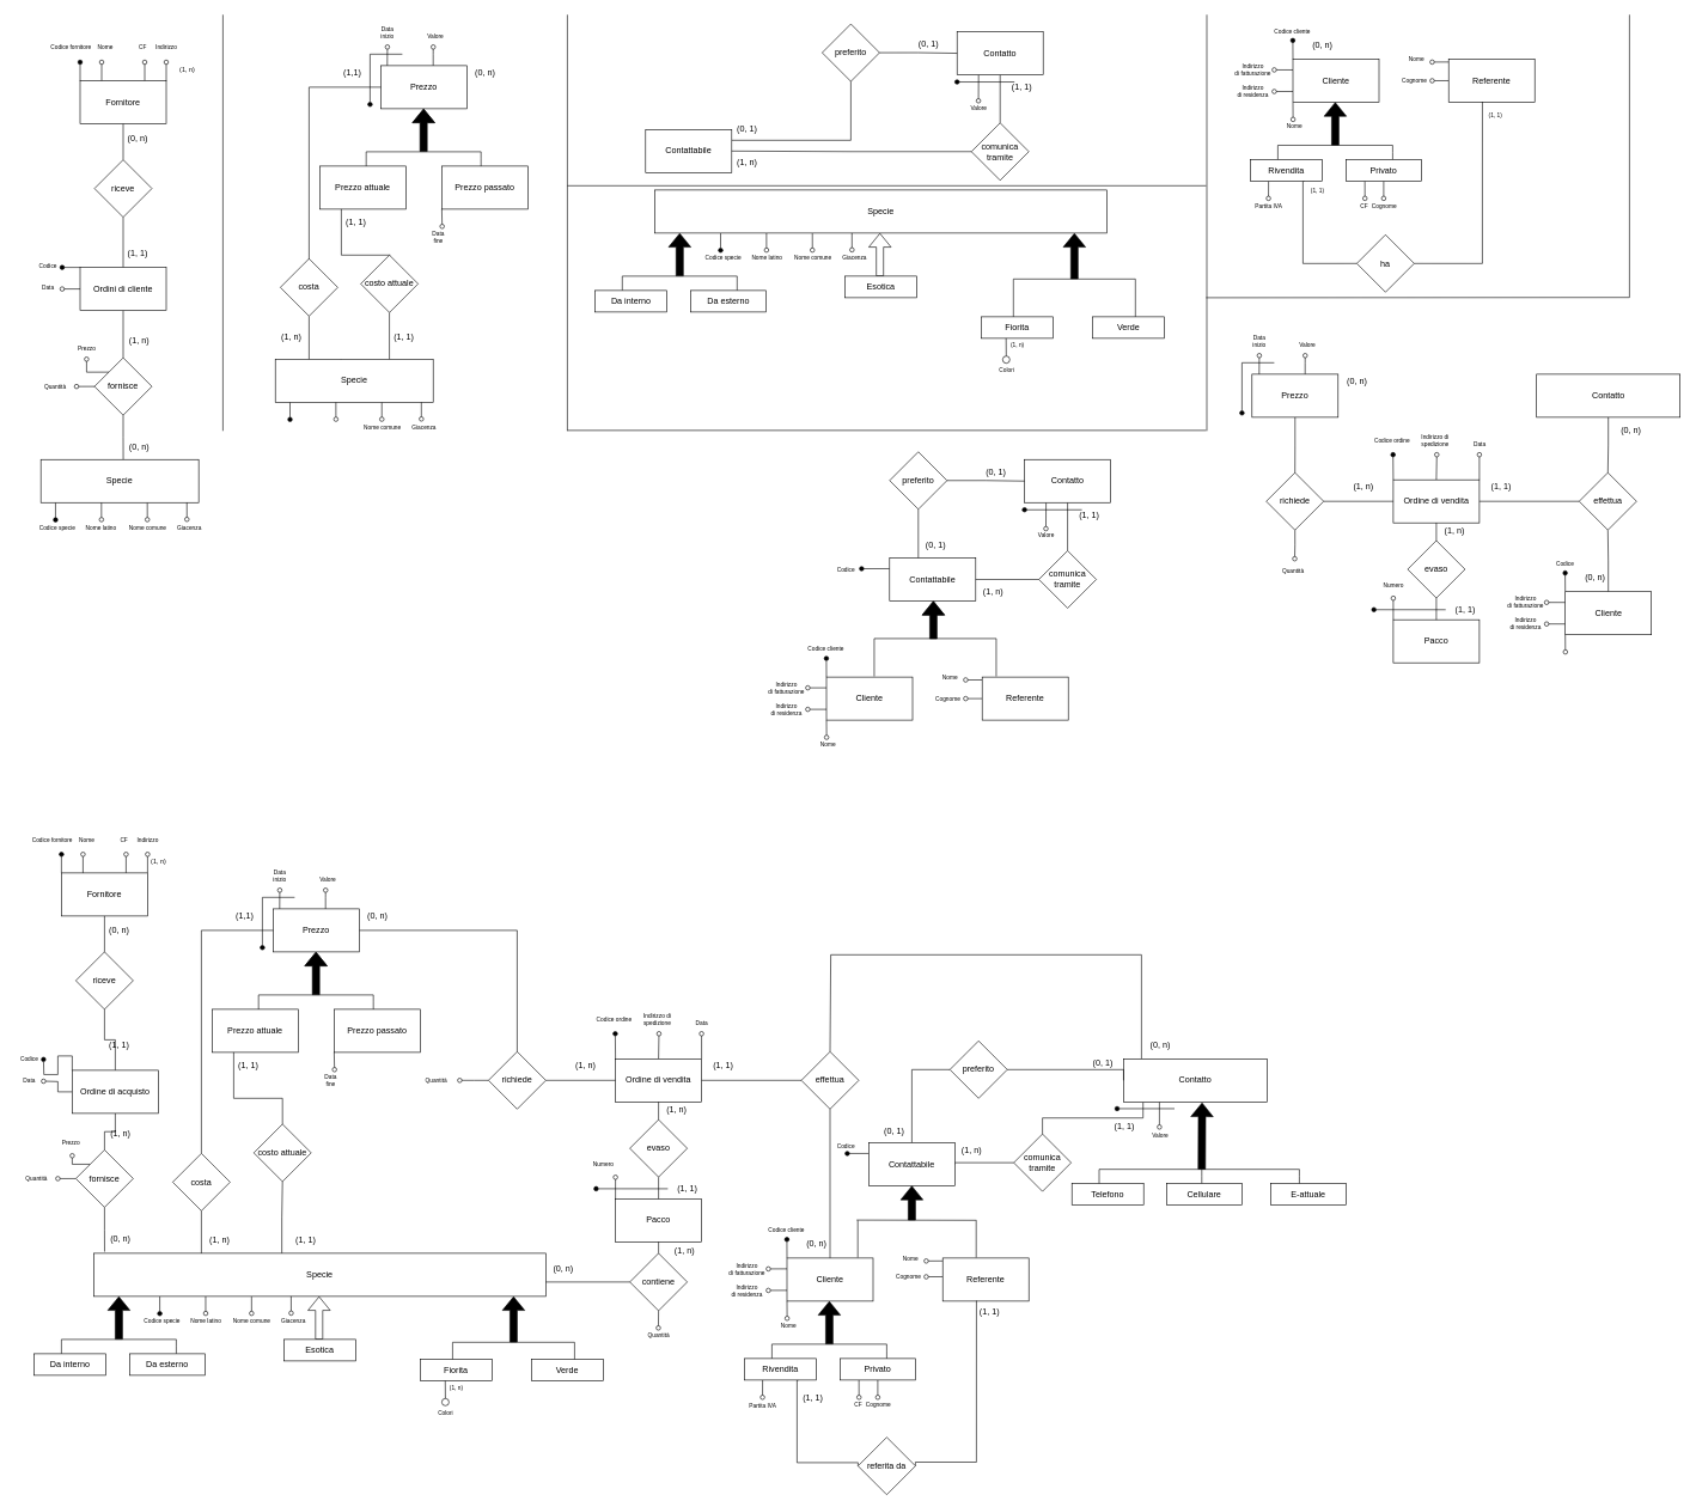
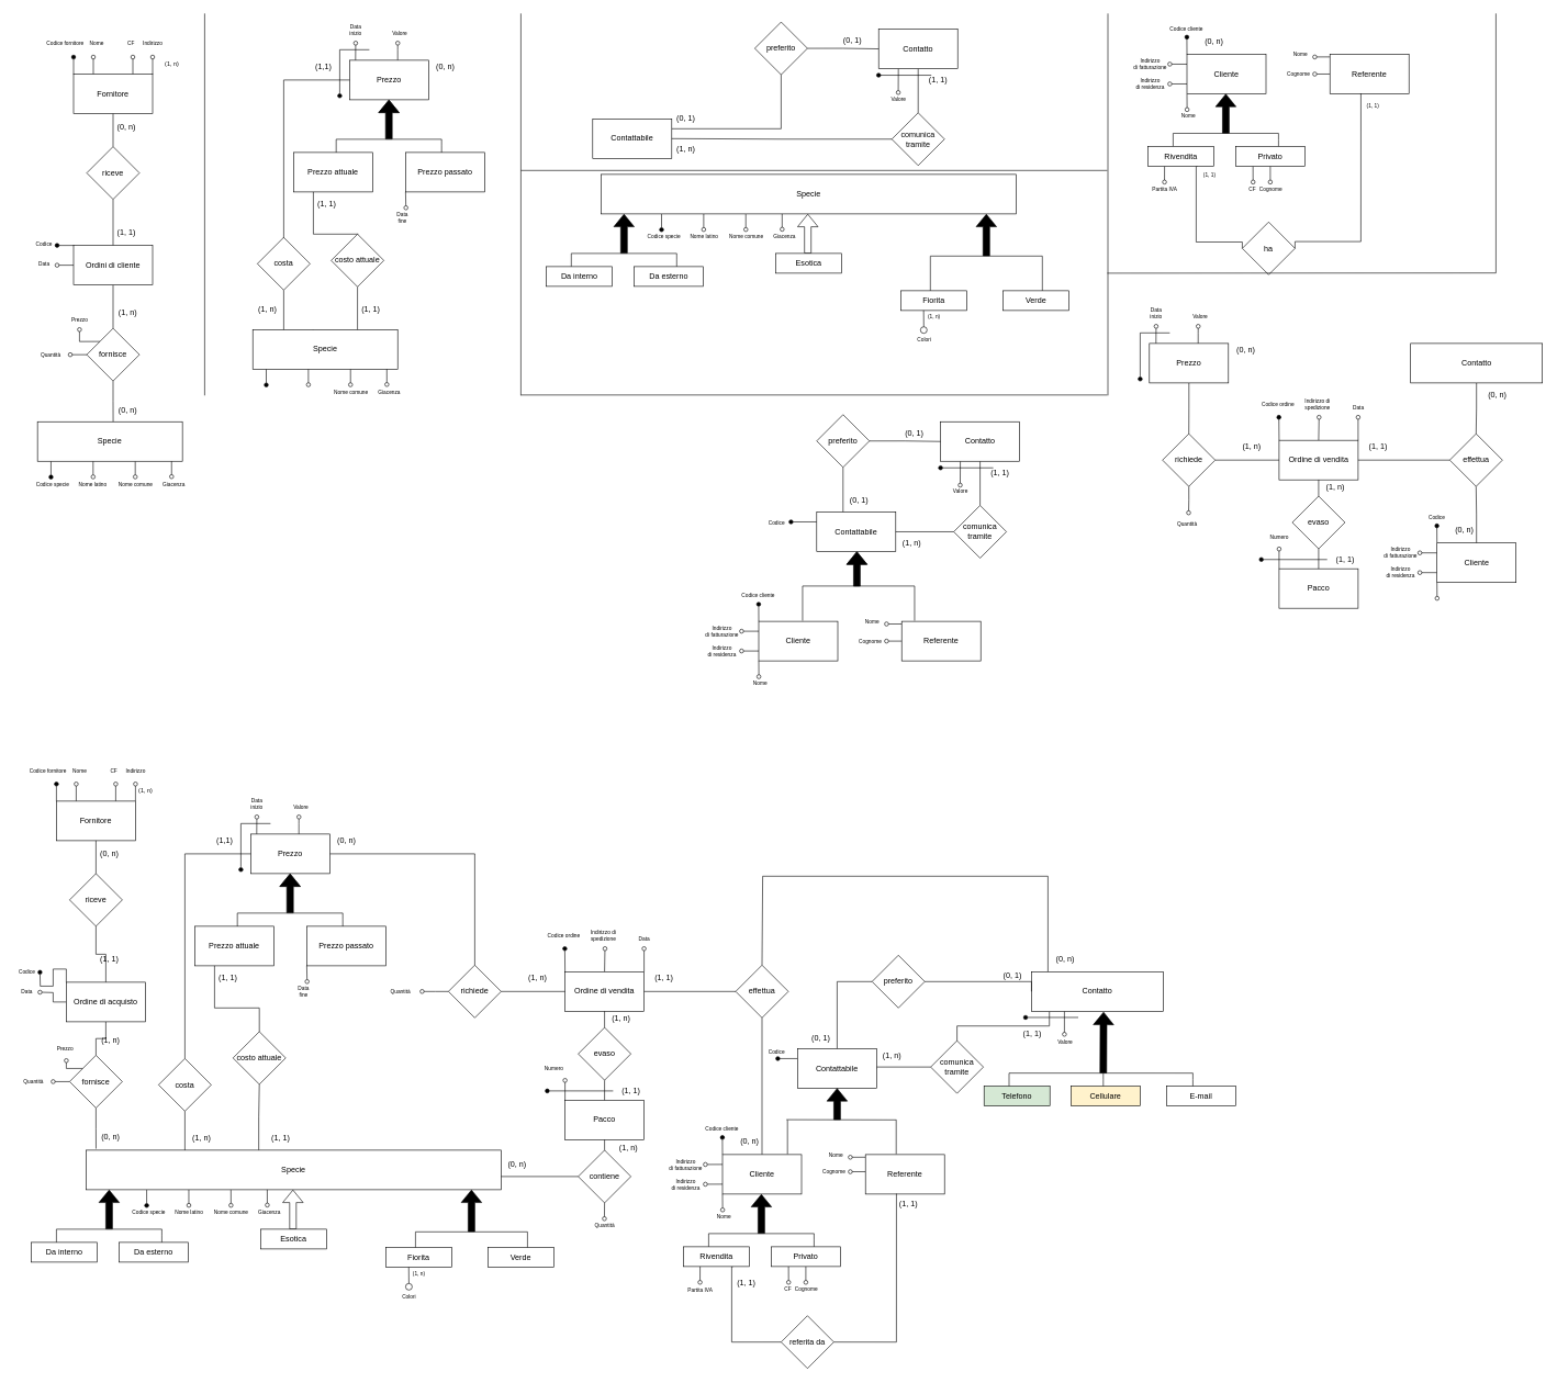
- <mxCell id="218" value="ha" style="rhombus;whiteSpace=wrap;html=1;rounded=0;" parent="1" vertex="1"><mxGeometry x="1890" y="326.65" width="80" height="80" as="geometry" /></mxCell>
+ <mxCell id="218" value="ha" style="rhombus;whiteSpace=wrap;html=1;rounded=0;" parent="1" vertex="1"><mxGeometry x="1885" y="336.65" width="80" height="80" as="geometry" /></mxCell>
- <mxCell id="137" value="Telefono" style="rounded=0;whiteSpace=wrap;html=1;" parent="1" vertex="1"><mxGeometry x="1493" y="1648.94" width="100" height="30" as="geometry" /></mxCell>
+ <mxCell id="137" value="Telefono" style="rounded=0;whiteSpace=wrap;html=1;fillColor=#d5e8d4;" parent="1" vertex="1"><mxGeometry x="1493" y="1648.94" width="100" height="30" as="geometry" /></mxCell>
- <mxCell id="138" value="Cellulare" style="rounded=0;whiteSpace=wrap;html=1;" parent="1" vertex="1"><mxGeometry x="1625" y="1648.94" width="105" height="30" as="geometry" /></mxCell>
+ <mxCell id="138" value="Cellulare" style="rounded=0;whiteSpace=wrap;html=1;fillColor=#fff2cc;" parent="1" vertex="1"><mxGeometry x="1625" y="1648.94" width="105" height="30" as="geometry" /></mxCell>
- <mxCell id="140" value="E-attuale" style="rounded=0;whiteSpace=wrap;html=1;" parent="1" vertex="1"><mxGeometry x="1770" y="1648.94" width="105" height="30" as="geometry" /></mxCell>
+ <mxCell id="140" value="E-mail" style="rounded=0;whiteSpace=wrap;html=1;" parent="1" vertex="1"><mxGeometry x="1770" y="1648.94" width="105" height="30" as="geometry" /></mxCell>
- <mxCell id="147" value="referita da" style="rhombus;whiteSpace=wrap;html=1;rounded=0;" parent="1" vertex="1"><mxGeometry x="1195" y="2002.35" width="80" height="80" as="geometry" /></mxCell>
+ <mxCell id="147" value="referita da" style="rhombus;whiteSpace=wrap;html=1;rounded=0;" parent="1" vertex="1"><mxGeometry x="1185" y="1997.35" width="80" height="80" as="geometry" /></mxCell>
